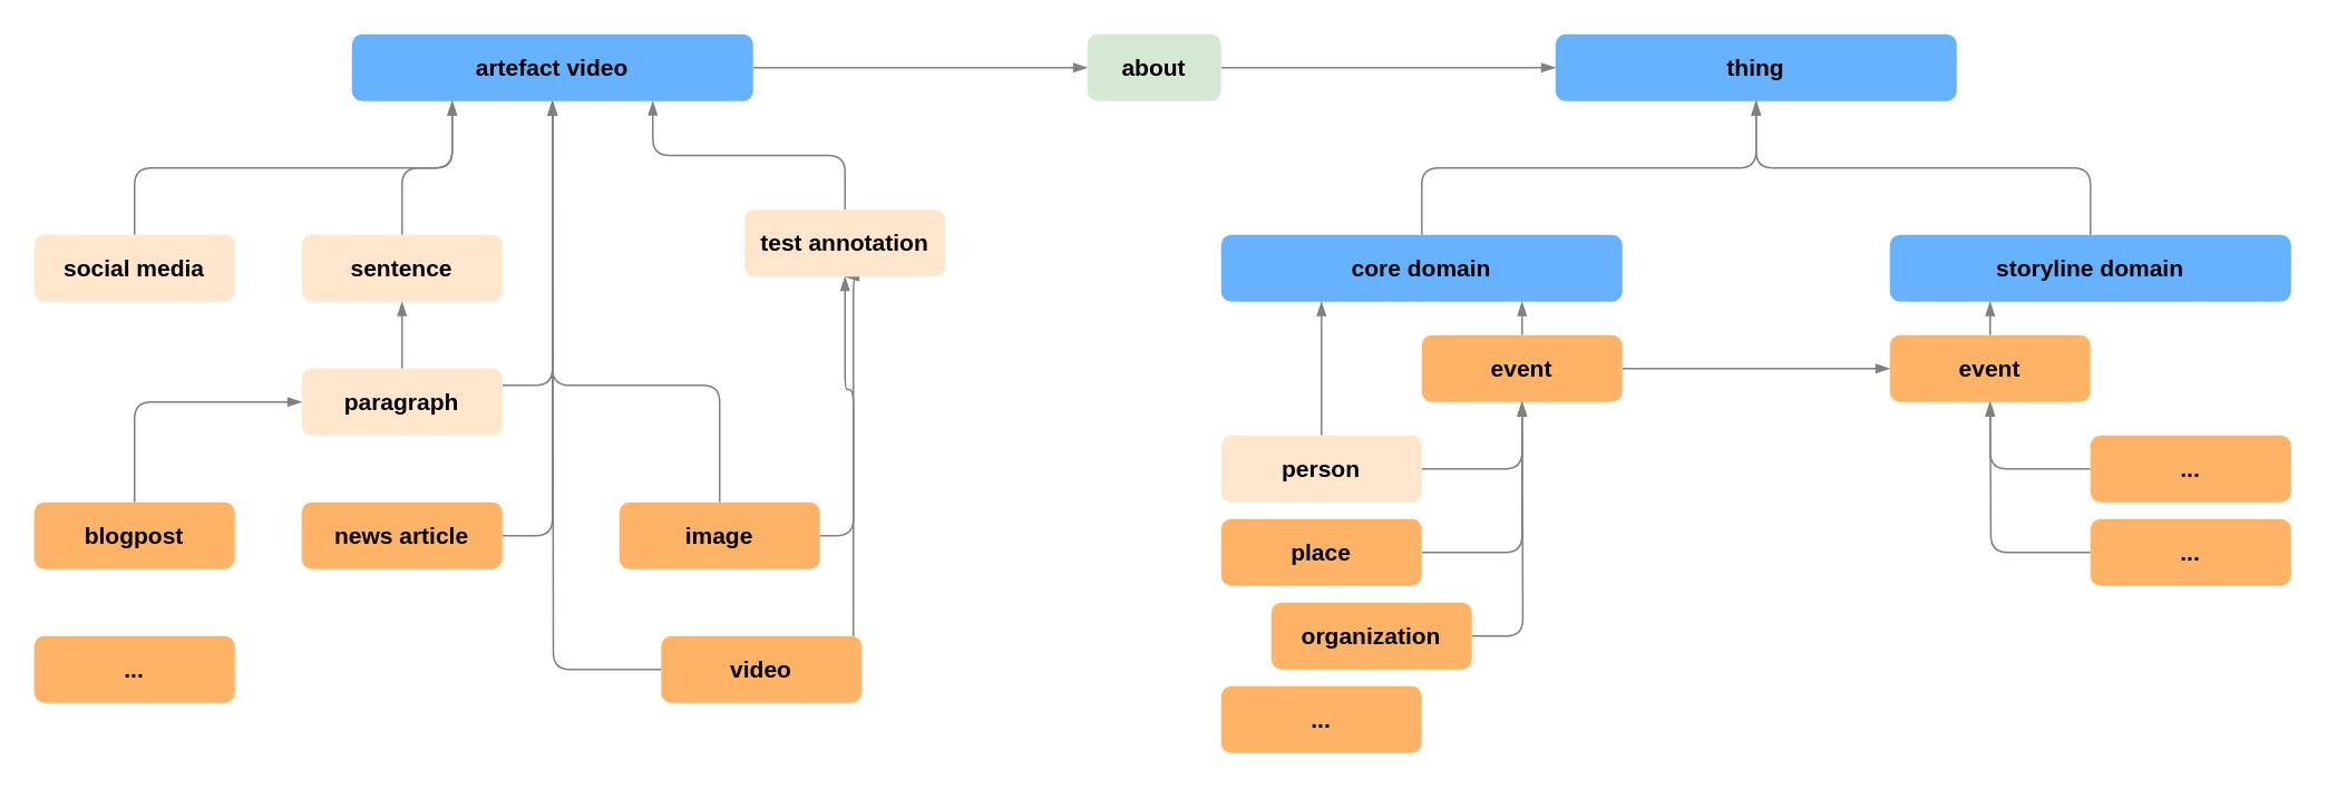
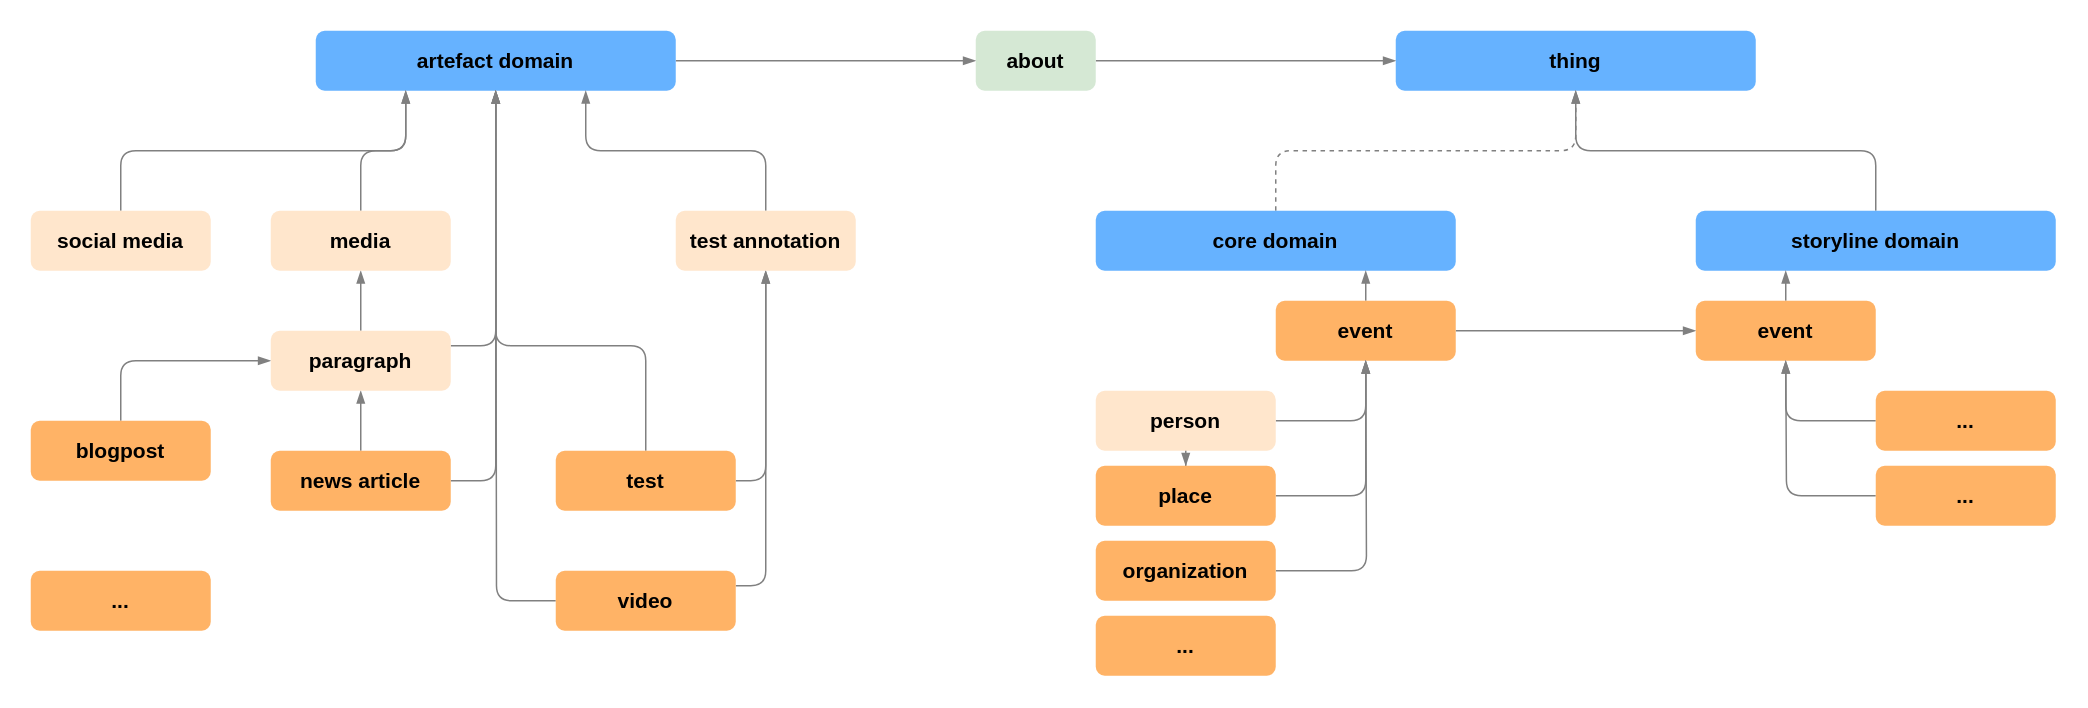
- <mxCell id="3" value="&lt;font style=&quot;font-size: 14px&quot;&gt;&lt;b&gt;artefact video&lt;/b&gt;&lt;br&gt;&lt;/font&gt;" style="rounded=1;whiteSpace=wrap;html=1;strokeColor=none;fillColor=#66B2FF;" vertex="1" parent="1"><mxGeometry x="210" y="20" width="240" height="40" as="geometry" /></mxCell>
+ <mxCell id="3" value="&lt;font style=&quot;font-size: 14px&quot;&gt;&lt;b&gt;artefact domain&lt;/b&gt;&lt;br&gt;&lt;/font&gt;" style="rounded=1;whiteSpace=wrap;html=1;strokeColor=none;fillColor=#66B2FF;" vertex="1" parent="1"><mxGeometry x="210" y="20" width="240" height="40" as="geometry" /></mxCell>
- <mxCell id="26" style="edgeStyle=orthogonalEdgeStyle;rounded=1;orthogonalLoop=1;jettySize=auto;html=1;entryX=0.5;entryY=1;entryDx=0;entryDy=0;endArrow=blockThin;endFill=1;strokeColor=#808080;fontSize=23;" edge="1" parent="1" source="27" target="25"><mxGeometry relative="1" as="geometry" /></mxCell>
+ <mxCell id="26" style="edgeStyle=orthogonalEdgeStyle;rounded=1;orthogonalLoop=1;jettySize=auto;html=1;entryX=0.5;entryY=1;entryDx=0;entryDy=0;endArrow=blockThin;endFill=1;strokeColor=#808080;fontSize=23;dashed=1;" edge="1" parent="1" source="27" target="25"><mxGeometry relative="1" as="geometry" /></mxCell>
- <mxCell id="21" value="&lt;font style=&quot;font-size: 14px&quot;&gt;&lt;b&gt;test annotation&lt;/b&gt;&lt;br&gt;&lt;/font&gt;" style="rounded=1;whiteSpace=wrap;html=1;fillColor=#ffe6cc;strokeColor=none;" vertex="1" parent="1"><mxGeometry x="445" y="125" width="120" height="40" as="geometry" /></mxCell>
+ <mxCell id="21" value="&lt;font style=&quot;font-size: 14px&quot;&gt;&lt;b&gt;test annotation&lt;/b&gt;&lt;br&gt;&lt;/font&gt;" style="rounded=1;whiteSpace=wrap;html=1;fillColor=#ffe6cc;strokeColor=none;" vertex="1" parent="1"><mxGeometry x="450" y="140" width="120" height="40" as="geometry" /></mxCell>
- <mxCell id="19" value="&lt;font style=&quot;font-size: 14px&quot;&gt;&lt;b&gt;sentence&lt;/b&gt;&lt;br&gt;&lt;/font&gt;" style="rounded=1;whiteSpace=wrap;html=1;fillColor=#ffe6cc;strokeColor=none;" vertex="1" parent="1"><mxGeometry x="180" y="140" width="120" height="40" as="geometry" /></mxCell>
+ <mxCell id="19" value="&lt;font style=&quot;font-size: 14px&quot;&gt;&lt;b&gt;media&lt;/b&gt;&lt;br&gt;&lt;/font&gt;" style="rounded=1;whiteSpace=wrap;html=1;fillColor=#ffe6cc;strokeColor=none;" vertex="1" parent="1"><mxGeometry x="180" y="140" width="120" height="40" as="geometry" /></mxCell>
- <mxCell id="36" style="edgeStyle=orthogonalEdgeStyle;rounded=1;orthogonalLoop=1;jettySize=auto;html=1;entryX=0.25;entryY=1;entryDx=0;entryDy=0;endArrow=blockThin;endFill=1;strokeColor=#808080;fontSize=23;" edge="1" parent="1" source="37" target="27"><mxGeometry relative="1" as="geometry" /></mxCell>
+ <mxCell id="36" style="edgeStyle=orthogonalEdgeStyle;rounded=1;orthogonalLoop=1;jettySize=auto;html=1;endArrow=blockThin;endFill=1;strokeColor=#808080;fontSize=23;" edge="1" parent="1" source="37" target="39"><mxGeometry relative="1" as="geometry" /></mxCell>
+ <mxCell id="6" style="edgeStyle=orthogonalEdgeStyle;rounded=1;orthogonalLoop=1;jettySize=auto;html=1;entryX=0.5;entryY=1;entryDx=0;entryDy=0;endArrow=blockThin;endFill=1;strokeColor=#808080;fontSize=23;" edge="1" parent="1" source="8" target="17"><mxGeometry relative="1" as="geometry" /></mxCell>
- <mxCell id="5" value="&lt;font style=&quot;font-size: 14px&quot;&gt;&lt;b&gt;blogpost&lt;/b&gt;&lt;br&gt;&lt;/font&gt;" style="rounded=1;whiteSpace=wrap;html=1;strokeColor=none;fillColor=#FFB366;" vertex="1" parent="1"><mxGeometry x="20" y="300" width="120" height="40" as="geometry" /></mxCell>
+ <mxCell id="5" value="&lt;font style=&quot;font-size: 14px&quot;&gt;&lt;b&gt;blogpost&lt;/b&gt;&lt;br&gt;&lt;/font&gt;" style="rounded=1;whiteSpace=wrap;html=1;strokeColor=none;fillColor=#FFB366;" vertex="1" parent="1"><mxGeometry x="20" y="280" width="120" height="40" as="geometry" /></mxCell>
- <mxCell id="11" value="&lt;font style=&quot;font-size: 14px&quot;&gt;&lt;b&gt;image&lt;/b&gt;&lt;br&gt;&lt;/font&gt;" style="rounded=1;whiteSpace=wrap;html=1;strokeColor=none;fillColor=#FFB366;" vertex="1" parent="1"><mxGeometry x="370" y="300" width="120" height="40" as="geometry" /></mxCell>
+ <mxCell id="11" value="&lt;font style=&quot;font-size: 14px&quot;&gt;&lt;b&gt;test&lt;/b&gt;&lt;br&gt;&lt;/font&gt;" style="rounded=1;whiteSpace=wrap;html=1;strokeColor=none;fillColor=#FFB366;" vertex="1" parent="1"><mxGeometry x="370" y="300" width="120" height="40" as="geometry" /></mxCell>
- <mxCell id="41" value="&lt;b&gt;&lt;font style=&quot;font-size: 14px&quot;&gt;organization&lt;/font&gt;&lt;/b&gt;" style="rounded=1;whiteSpace=wrap;html=1;shadow=0;fillColor=#FFB366;strokeColor=none;" vertex="1" parent="1"><mxGeometry x="760" y="360" width="120" height="40" as="geometry" /></mxCell>
+ <mxCell id="41" value="&lt;b&gt;&lt;font style=&quot;font-size: 14px&quot;&gt;organization&lt;/font&gt;&lt;/b&gt;" style="rounded=1;whiteSpace=wrap;html=1;shadow=0;fillColor=#FFB366;strokeColor=none;" vertex="1" parent="1"><mxGeometry x="730" y="360" width="120" height="40" as="geometry" /></mxCell>
- <mxCell id="14" value="&lt;font style=&quot;font-size: 14px&quot;&gt;&lt;b&gt;video&lt;/b&gt;&lt;br&gt;&lt;/font&gt;" style="rounded=1;whiteSpace=wrap;html=1;strokeColor=none;fillColor=#FFB366;" vertex="1" parent="1"><mxGeometry x="395" y="380" width="120" height="40" as="geometry" /></mxCell>
+ <mxCell id="14" value="&lt;font style=&quot;font-size: 14px&quot;&gt;&lt;b&gt;video&lt;/b&gt;&lt;br&gt;&lt;/font&gt;" style="rounded=1;whiteSpace=wrap;html=1;strokeColor=none;fillColor=#FFB366;" vertex="1" parent="1"><mxGeometry x="370" y="380" width="120" height="40" as="geometry" /></mxCell>
